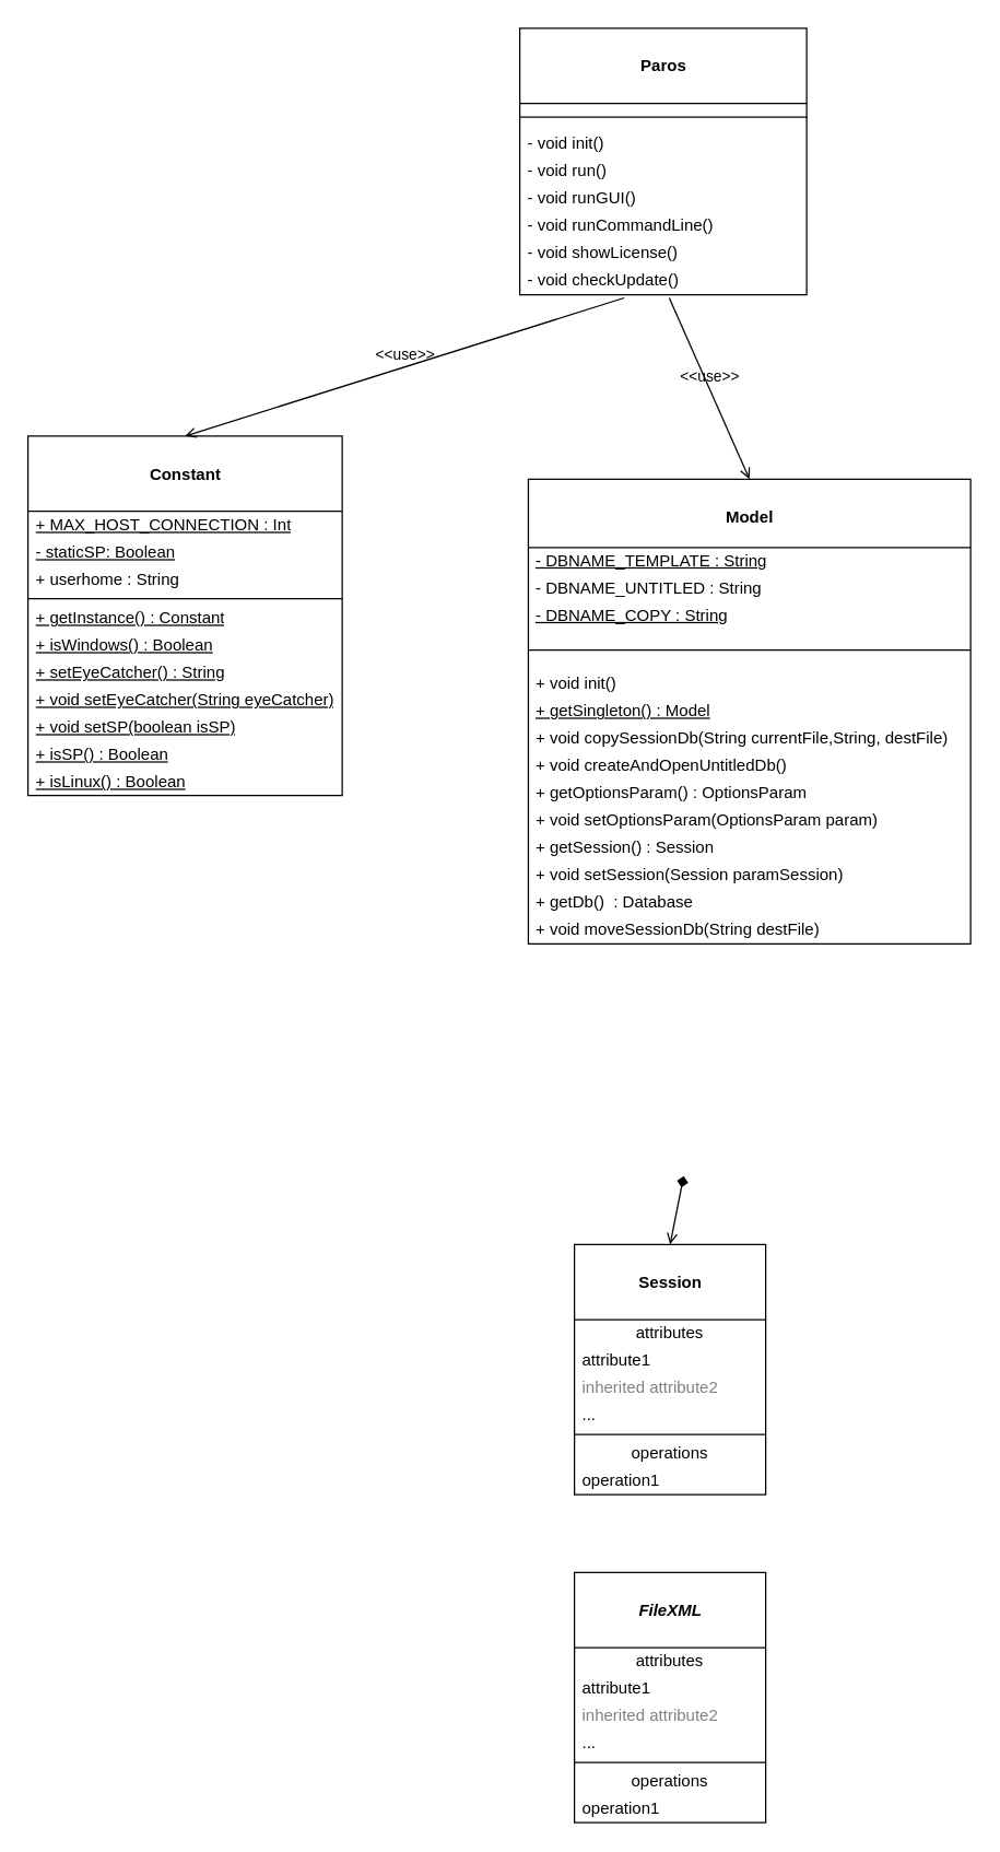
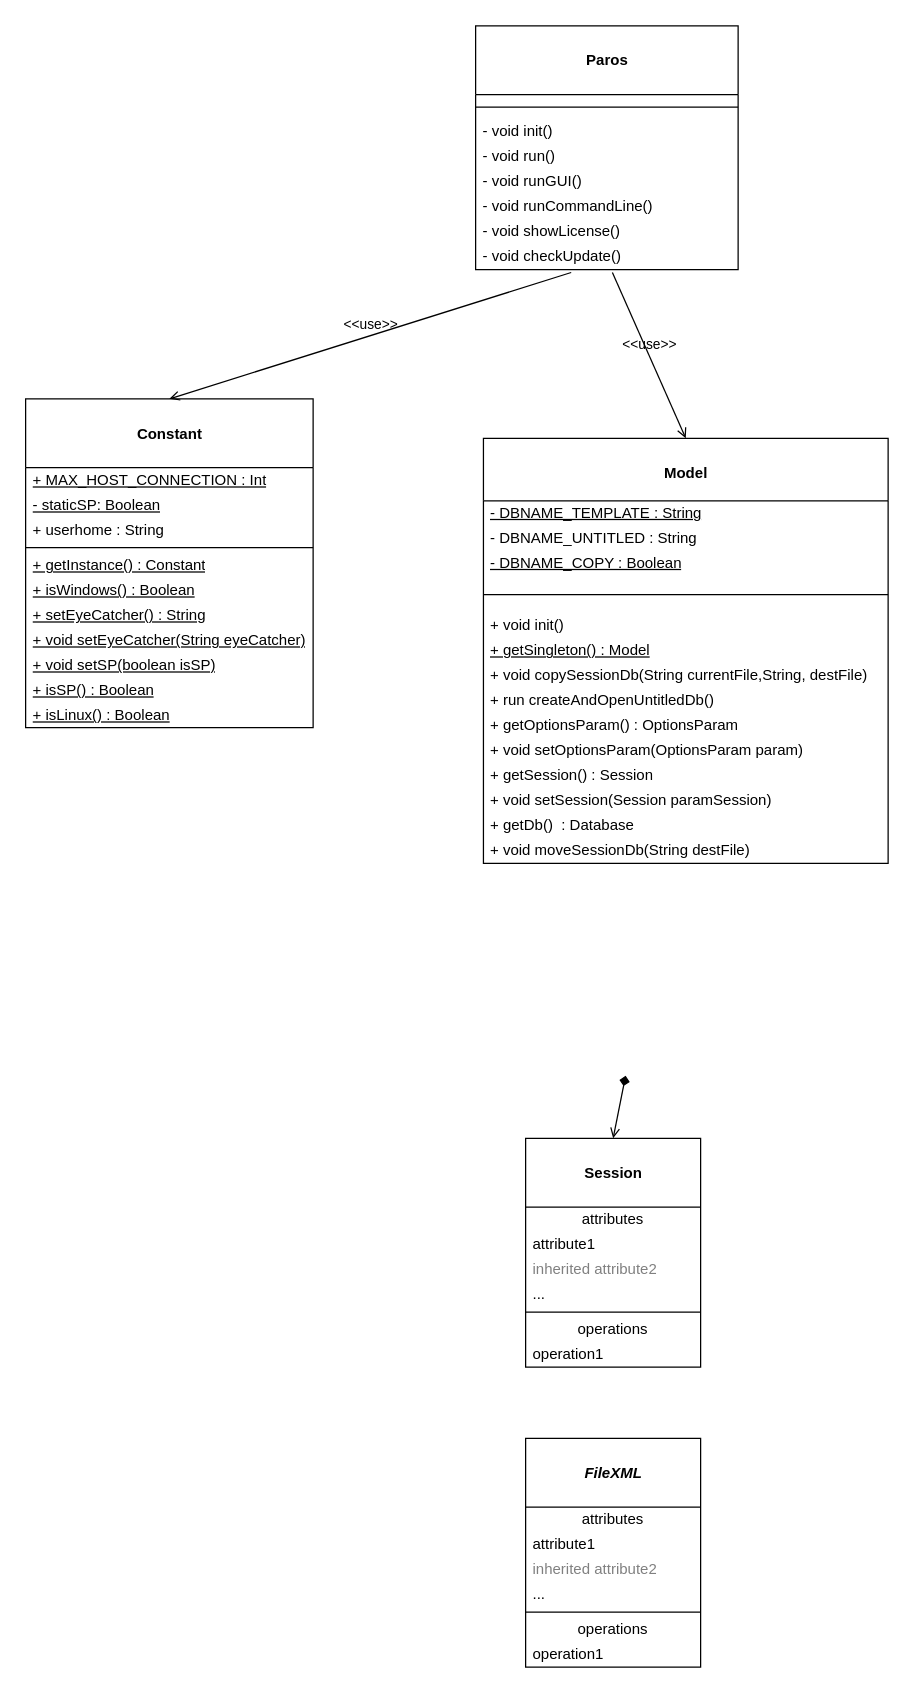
- <mxCell id="26" value="&lt;u&gt;- DBNAME_COPY : String&lt;/u&gt;" style="text;html=1;strokeColor=none;fillColor=none;align=left;verticalAlign=middle;spacingLeft=4;spacingRight=4;overflow=hidden;rotatable=0;points=[[0,0.5],[1,0.5]];portConstraint=eastwest;" vertex="1" parent="23"><mxGeometry y="90" width="323.75" height="20" as="geometry" /></mxCell>
+ <mxCell id="26" value="&lt;u&gt;- DBNAME_COPY : Boolean&lt;/u&gt;" style="text;html=1;strokeColor=none;fillColor=none;align=left;verticalAlign=middle;spacingLeft=4;spacingRight=4;overflow=hidden;rotatable=0;points=[[0,0.5],[1,0.5]];portConstraint=eastwest;" vertex="1" parent="23"><mxGeometry y="90" width="323.75" height="20" as="geometry" /></mxCell>
- <mxCell id="31" value="+ void createAndOpenUntitledDb()" style="text;html=1;strokeColor=none;fillColor=none;align=left;verticalAlign=middle;spacingLeft=4;spacingRight=4;overflow=hidden;rotatable=0;points=[[0,0.5],[1,0.5]];portConstraint=eastwest;" vertex="1" parent="23"><mxGeometry y="200" width="323.75" height="20" as="geometry" /></mxCell>
+ <mxCell id="31" value="+ run createAndOpenUntitledDb()" style="text;html=1;strokeColor=none;fillColor=none;align=left;verticalAlign=middle;spacingLeft=4;spacingRight=4;overflow=hidden;rotatable=0;points=[[0,0.5],[1,0.5]];portConstraint=eastwest;" vertex="1" parent="23"><mxGeometry y="200" width="323.75" height="20" as="geometry" /></mxCell>
